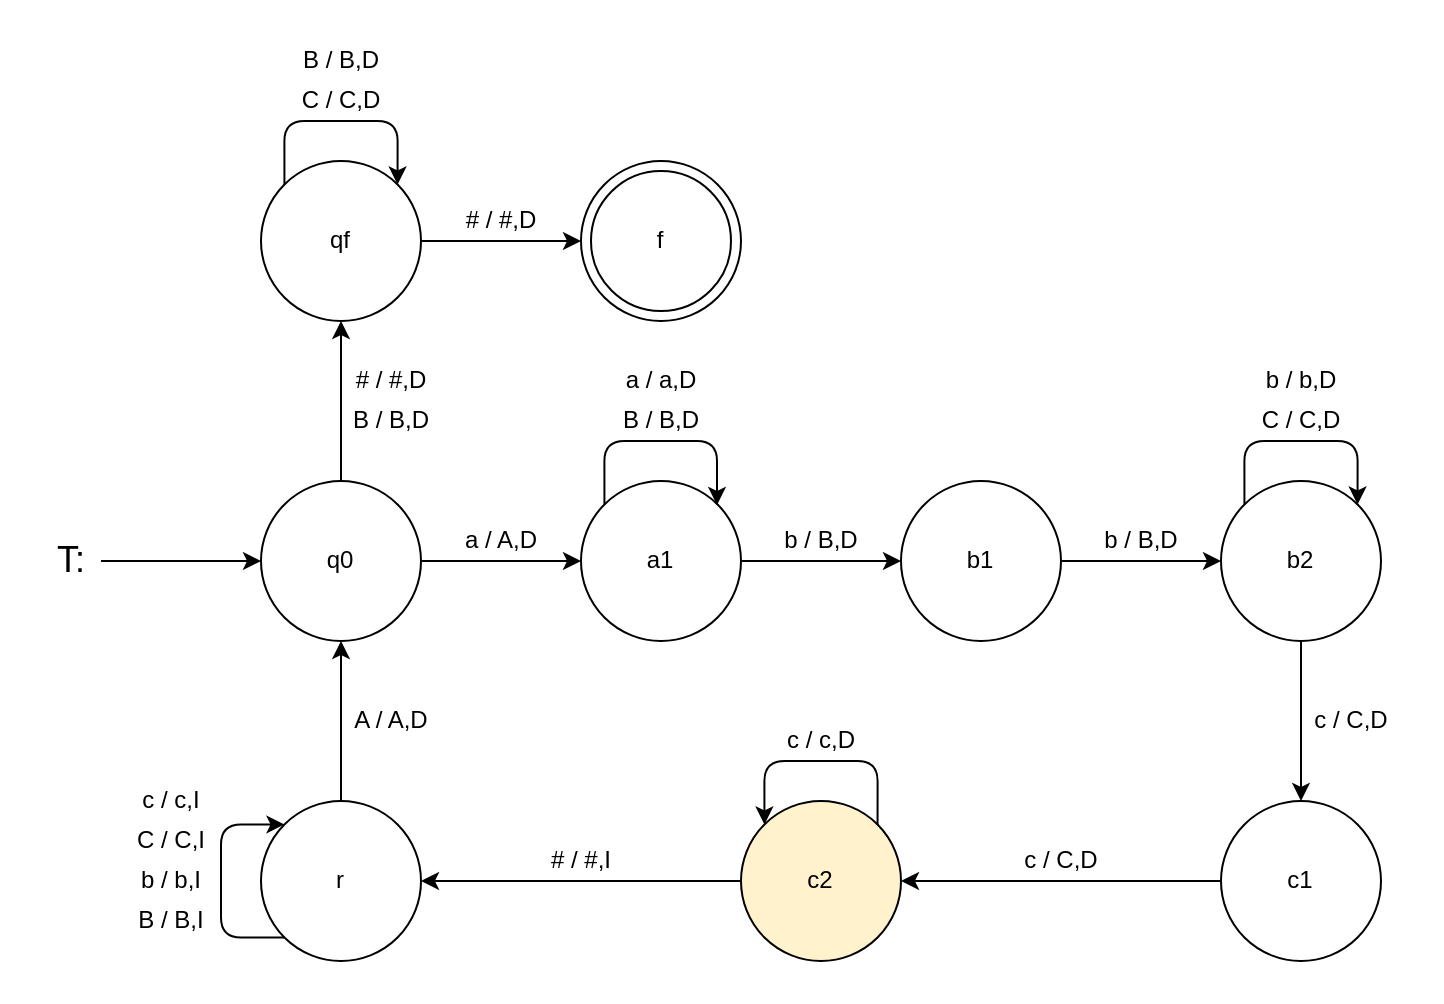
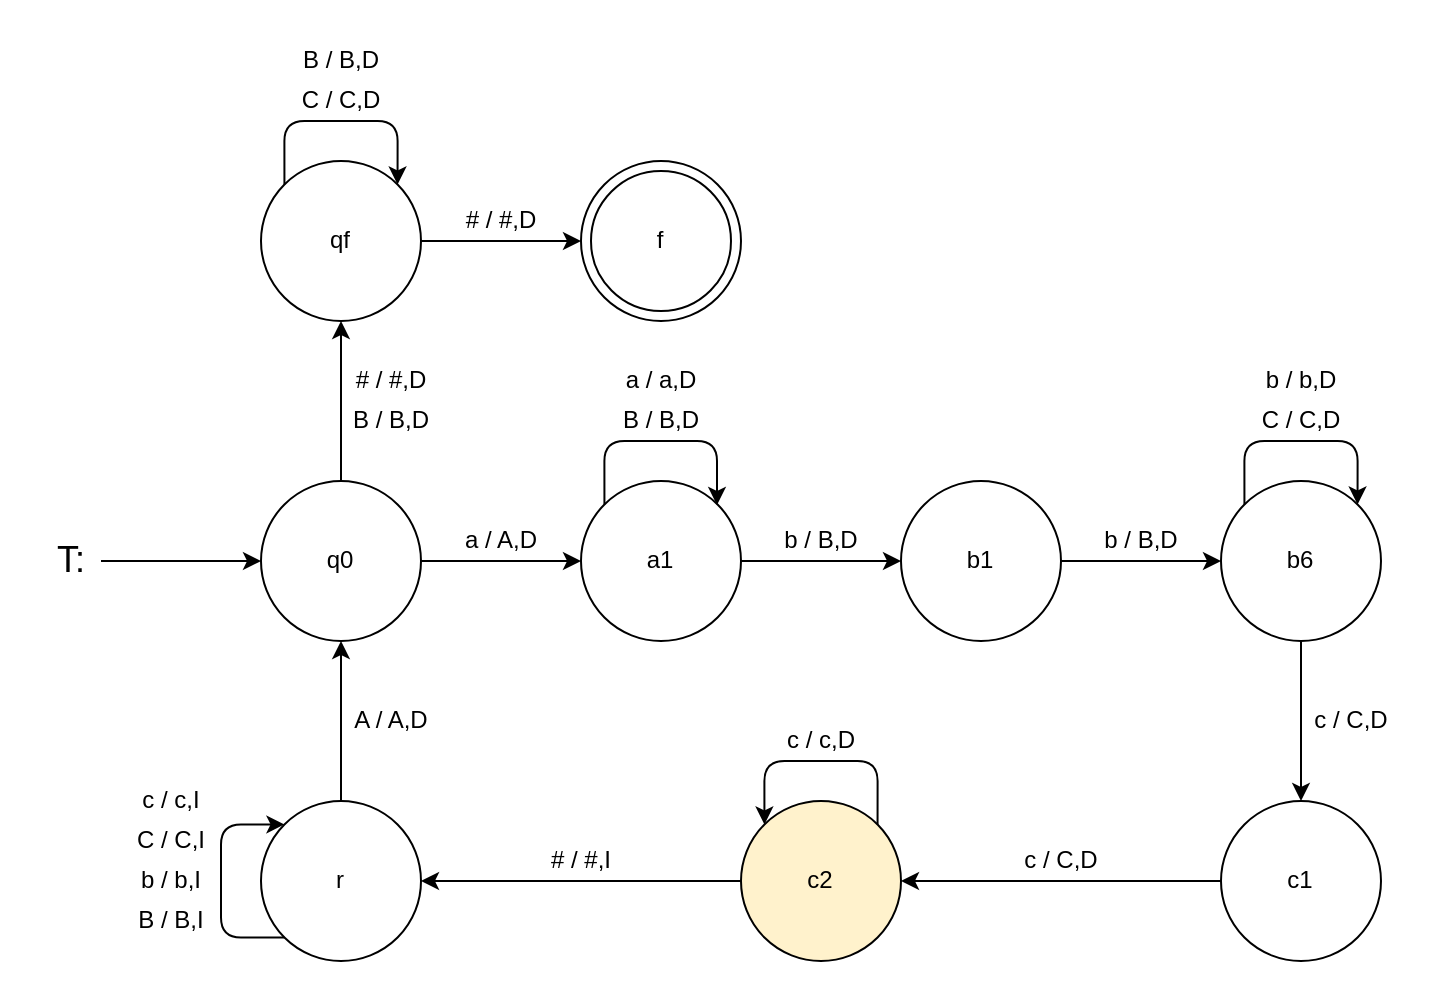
- <mxCell id="18" value="b2" style="ellipse;whiteSpace=wrap;html=1;aspect=fixed;" vertex="1" parent="1"><mxGeometry x="610" y="240" width="80" height="80" as="geometry" /></mxCell>
+ <mxCell id="18" value="b6" style="ellipse;whiteSpace=wrap;html=1;aspect=fixed;" vertex="1" parent="1"><mxGeometry x="610" y="240" width="80" height="80" as="geometry" /></mxCell>
